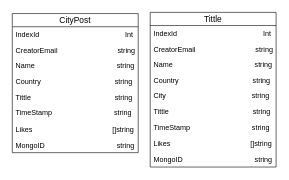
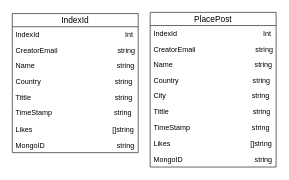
- <mxCell id="11" value="Tittle" style="swimlane;fontStyle=0;childLayout=stackLayout;horizontal=1;startSize=22;horizontalStack=0;resizeParent=1;resizeParentMax=0;resizeLast=0;collapsible=1;marginBottom=0;align=center;fontSize=14;" vertex="1" parent="1"><mxGeometry x="250" y="20" width="210" height="258" as="geometry" /></mxCell>
+ <mxCell id="11" value="PlacePost" style="swimlane;fontStyle=0;childLayout=stackLayout;horizontal=1;startSize=22;horizontalStack=0;resizeParent=1;resizeParentMax=0;resizeLast=0;collapsible=1;marginBottom=0;align=center;fontSize=14;" vertex="1" parent="1"><mxGeometry x="250" y="20" width="210" height="258" as="geometry" /></mxCell>
- <mxCell id="2" value="CityPost" style="swimlane;fontStyle=0;childLayout=stackLayout;horizontal=1;startSize=22;horizontalStack=0;resizeParent=1;resizeParentMax=0;resizeLast=0;collapsible=1;marginBottom=0;align=center;fontSize=14;" vertex="1" parent="1"><mxGeometry x="20" y="22" width="210" height="232" as="geometry" /></mxCell>
+ <mxCell id="2" value="IndexId" style="swimlane;fontStyle=0;childLayout=stackLayout;horizontal=1;startSize=22;horizontalStack=0;resizeParent=1;resizeParentMax=0;resizeLast=0;collapsible=1;marginBottom=0;align=center;fontSize=14;" vertex="1" parent="1"><mxGeometry x="20" y="22" width="210" height="232" as="geometry" /></mxCell>
